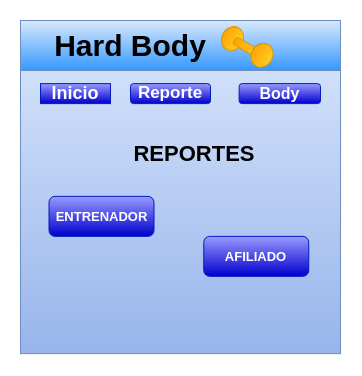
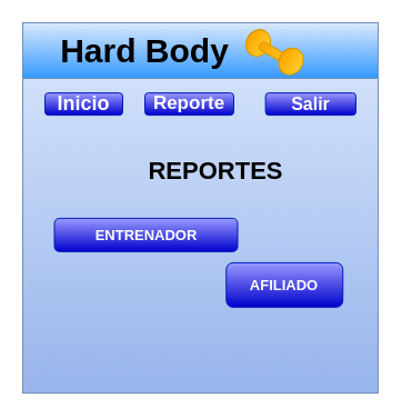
- <mxCell id="6" value="&lt;h1 style=&quot;font-size: 18px;&quot;&gt;Inicio&lt;/h1&gt;" style="whiteSpace=wrap;html=1;fillColor=#9999FF;strokeColor=#001DBC;fontColor=#ffffff;gradientColor=#0000CC;fontSize=18;rounded=0;" parent="1" vertex="1"><mxGeometry x="40" y="83.12" width="70" height="20" as="geometry" /></mxCell>
+ <mxCell id="6" value="&lt;h1 style=&quot;font-size: 18px;&quot;&gt;Inicio&lt;/h1&gt;" style="rounded=1;whiteSpace=wrap;html=1;fillColor=#9999FF;strokeColor=#001DBC;fontColor=#ffffff;gradientColor=#0000CC;fontSize=18;" parent="1" vertex="1"><mxGeometry x="40" y="83.12" width="70" height="20" as="geometry" /></mxCell>
- <mxCell id="8" value="&lt;h2 style=&quot;font-size: 16px;&quot;&gt;Body&lt;/h2&gt;" style="rounded=1;whiteSpace=wrap;html=1;fillColor=#9999FF;strokeColor=#001DBC;fontColor=#ffffff;gradientColor=#0000CC;fontSize=16;" parent="1" vertex="1"><mxGeometry x="238.63" y="83.12" width="81.37" height="20" as="geometry" /></mxCell>
+ <mxCell id="8" value="&lt;h2 style=&quot;font-size: 16px;&quot;&gt;Salir&lt;/h2&gt;" style="rounded=1;whiteSpace=wrap;html=1;fillColor=#9999FF;strokeColor=#001DBC;fontColor=#ffffff;gradientColor=#0000CC;fontSize=16;" parent="1" vertex="1"><mxGeometry x="238.63" y="83.12" width="81.37" height="20" as="geometry" /></mxCell>
- <mxCell id="13" value="&lt;h1 style=&quot;font-size: 13px;&quot;&gt;ENTRENADOR&lt;/h1&gt;" style="rounded=1;whiteSpace=wrap;html=1;fillColor=#9999FF;strokeColor=#001DBC;fontColor=#ffffff;gradientColor=#0000CC;fontSize=13;" parent="1" vertex="1"><mxGeometry x="48.5" y="195.87" width="105" height="40" as="geometry" /></mxCell>
+ <mxCell id="13" value="&lt;h1 style=&quot;font-size: 13px;&quot;&gt;ENTRENADOR&lt;/h1&gt;" style="rounded=1;whiteSpace=wrap;html=1;fillColor=#9999FF;strokeColor=#001DBC;fontColor=#ffffff;gradientColor=#0000CC;fontSize=13;" parent="1" vertex="1"><mxGeometry x="48.5" y="195.87" width="165" height="30" as="geometry" /></mxCell>
